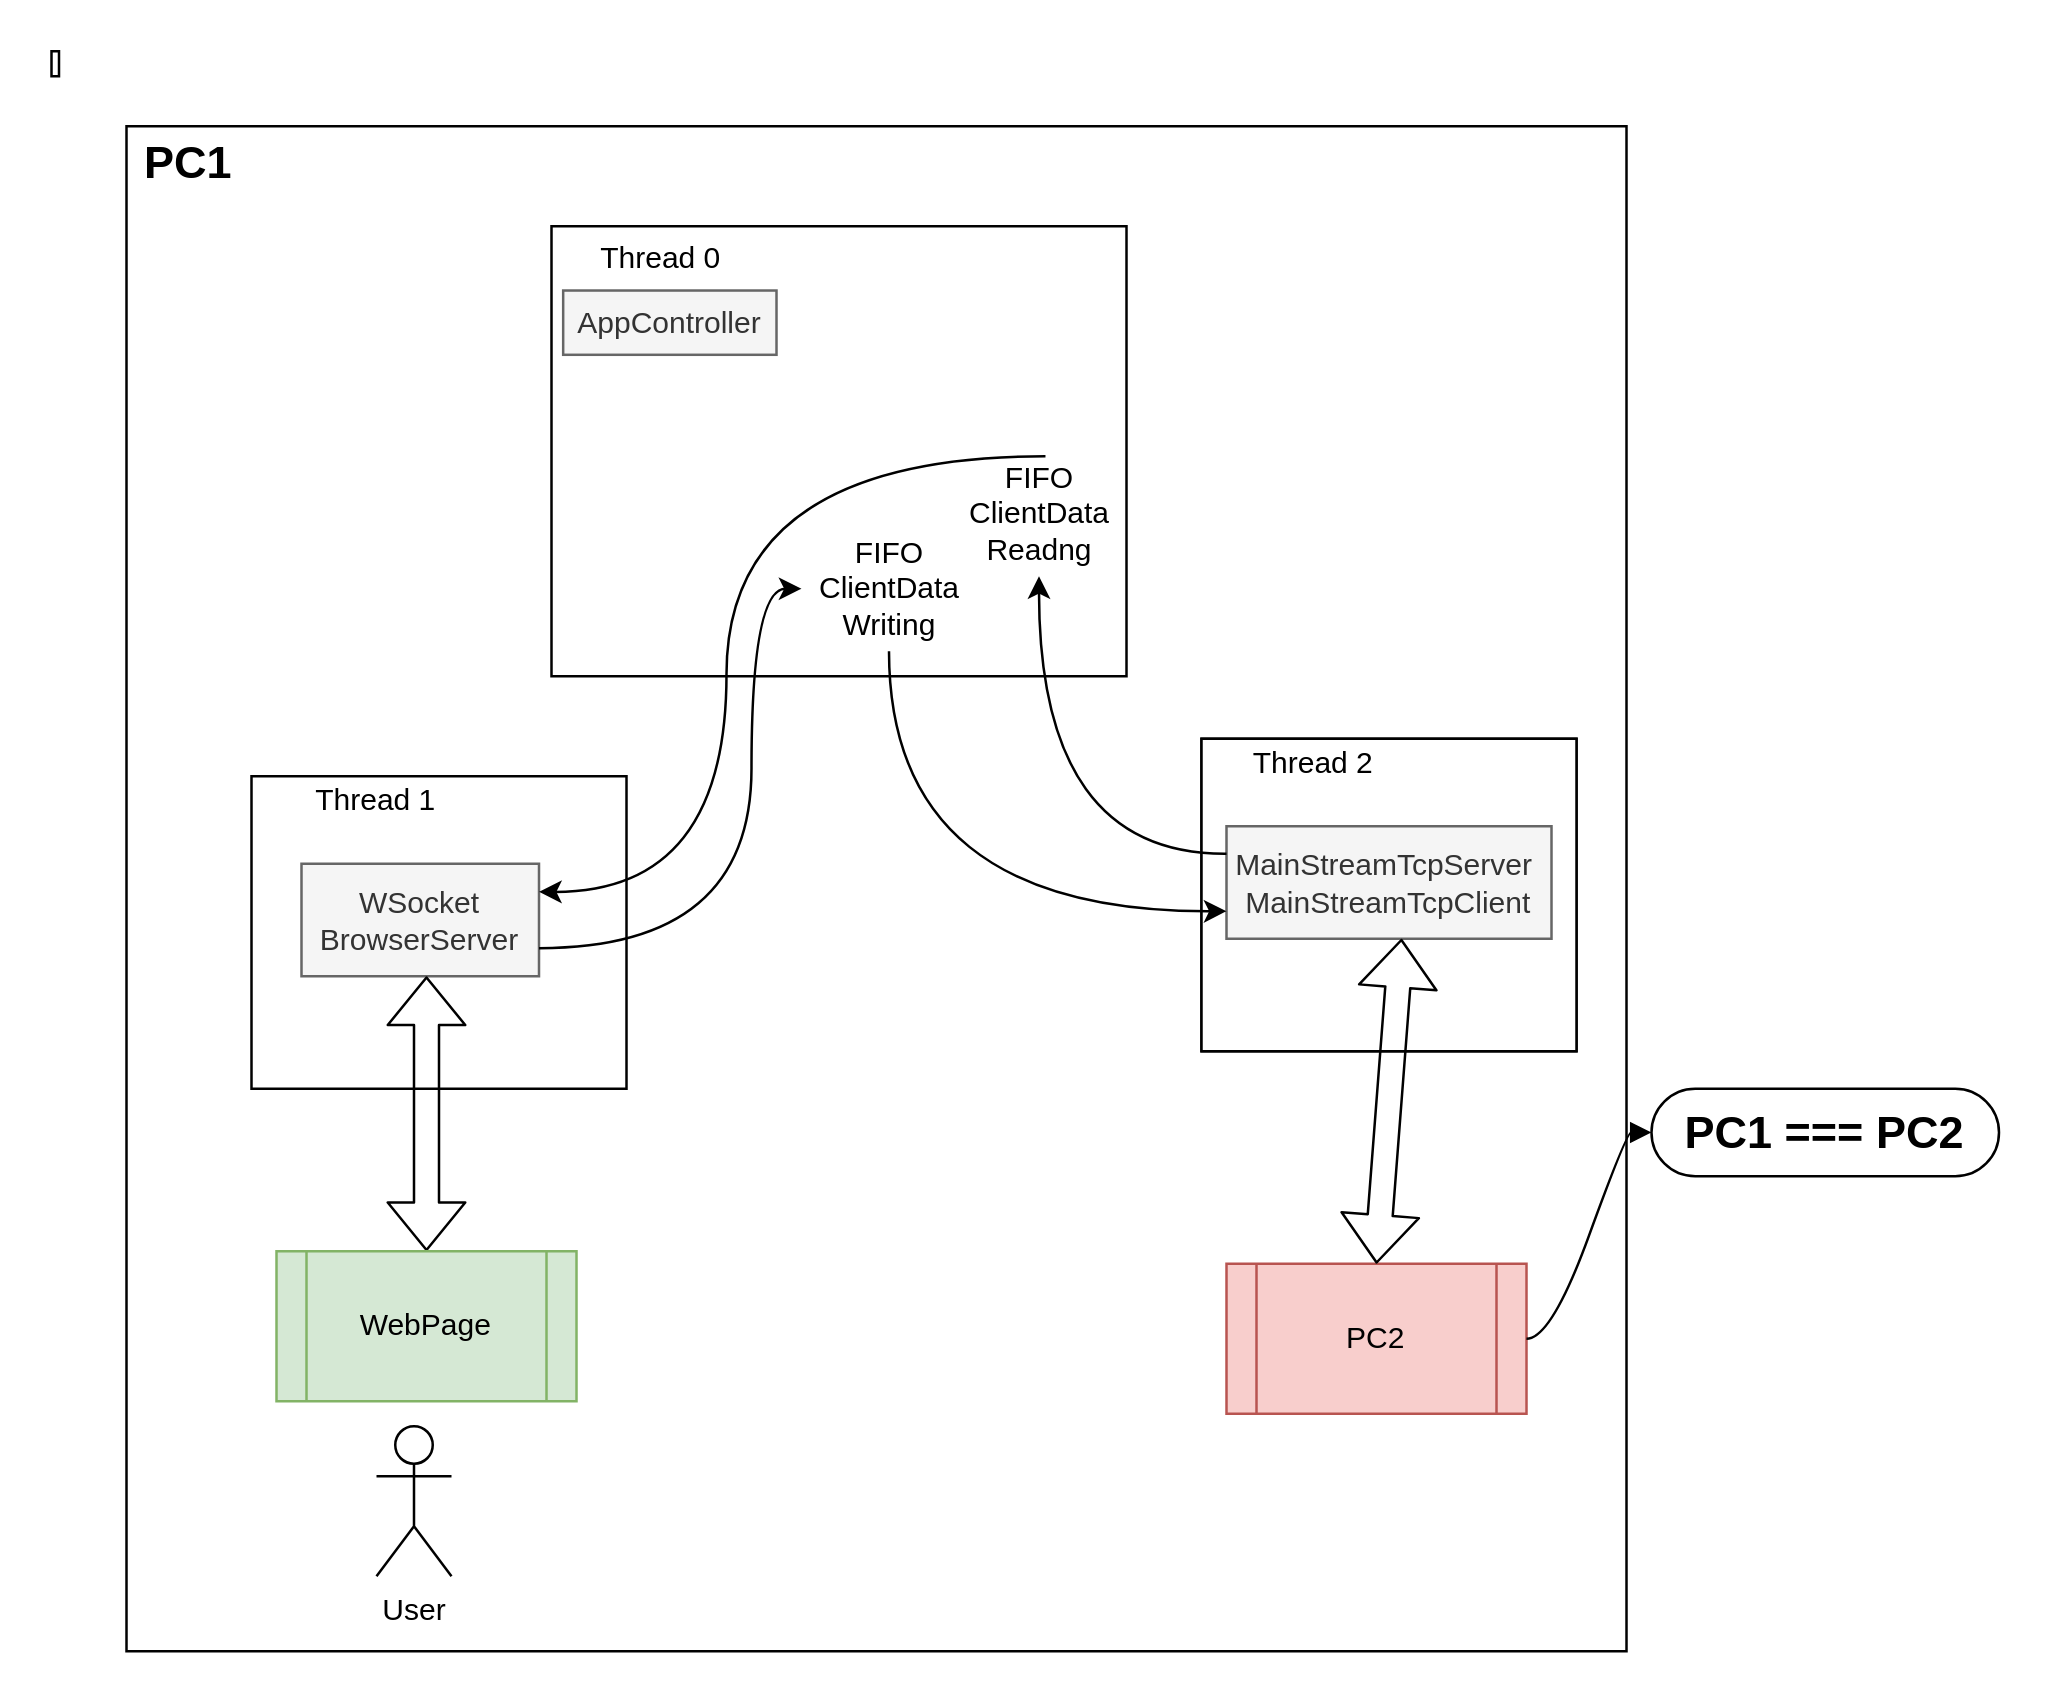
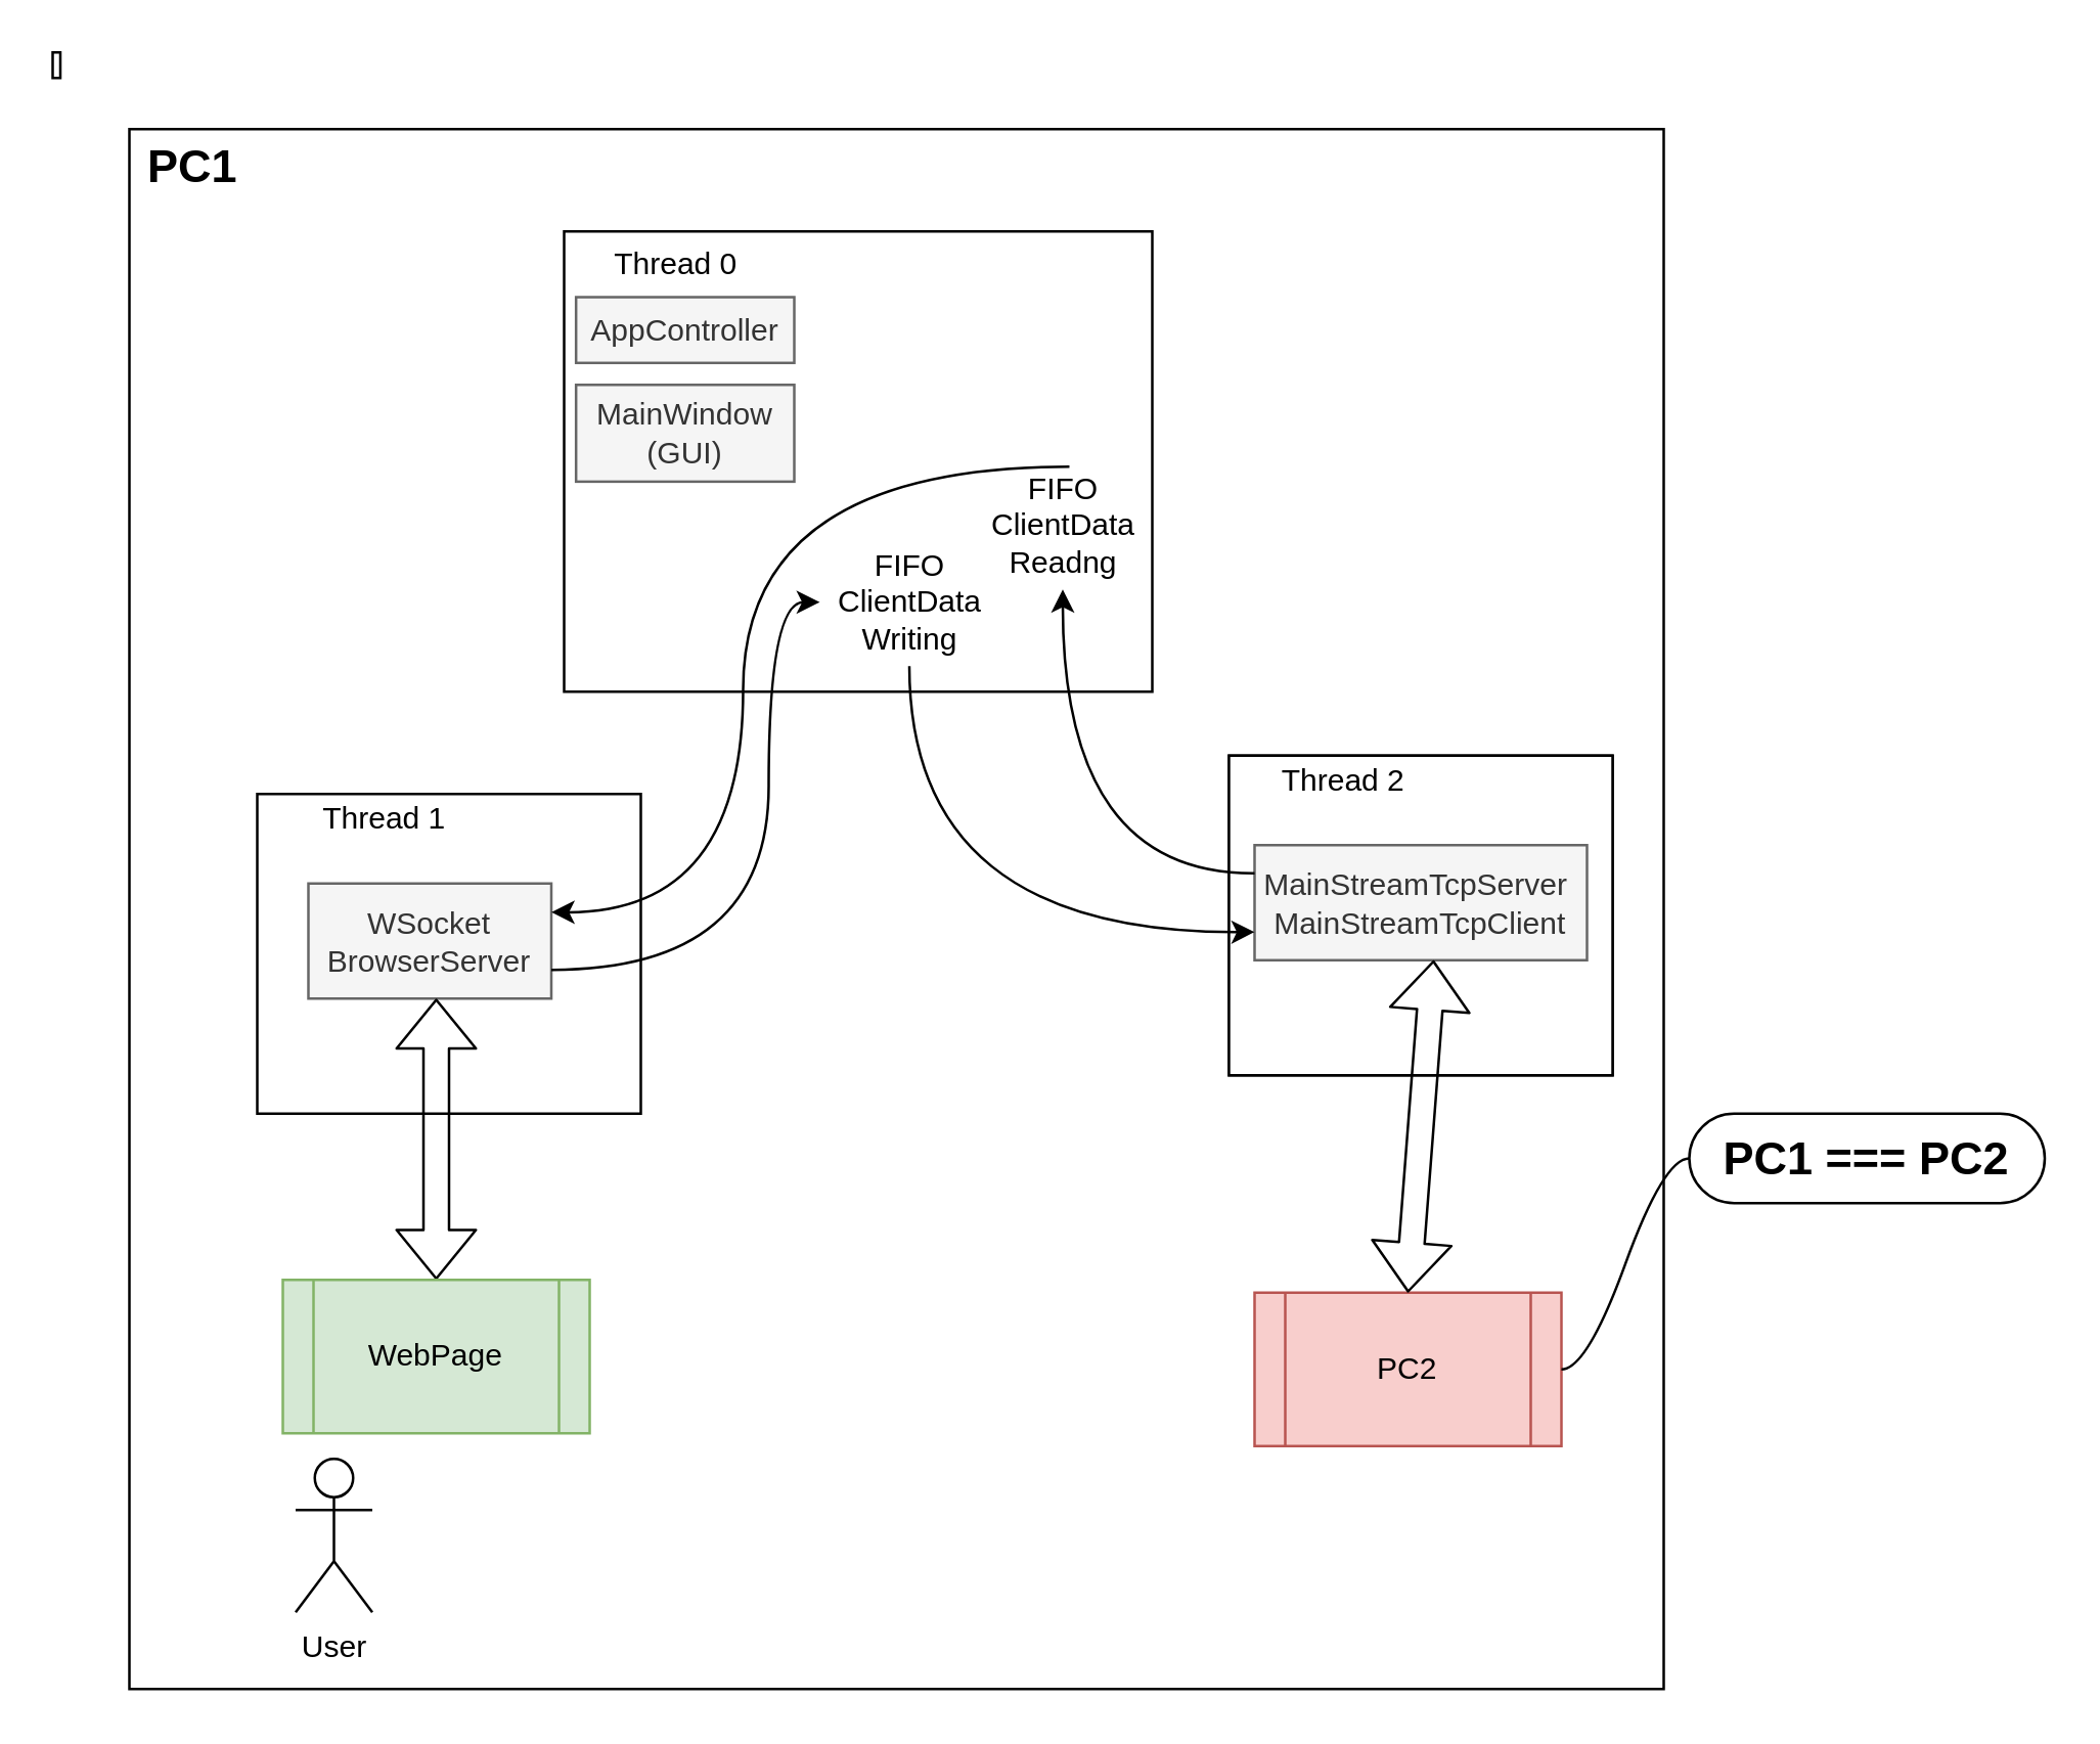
+ <mxCell id="17" value="MainWindow&lt;br&gt;(GUI)" style="text;html=1;strokeColor=#666666;fillColor=#f5f5f5;align=center;verticalAlign=middle;whiteSpace=wrap;rounded=0;fontColor=#333333;" vertex="1" parent="12"><mxGeometry x="4.67" y="60.0" width="85.33" height="37.85" as="geometry" /></mxCell>
- <mxCell id="29" value="" style="edgeStyle=entityRelationEdgeStyle;startArrow=none;endArrow=block;segment=10;curved=1;exitX=1;exitY=0.5;exitDx=0;exitDy=0;" edge="1" target="28" parent="1" source="22"><mxGeometry relative="1" as="geometry"><mxPoint x="650" y="530" as="sourcePoint" /></mxGeometry></mxCell>
+ <mxCell id="29" value="" style="edgeStyle=entityRelationEdgeStyle;startArrow=none;endArrow=none;segment=10;curved=1;exitX=1;exitY=0.5;exitDx=0;exitDy=0;" edge="1" target="28" parent="1" source="22"><mxGeometry relative="1" as="geometry"><mxPoint x="650" y="530" as="sourcePoint" /></mxGeometry></mxCell>
- <mxCell id="26" value="User" style="shape=umlActor;verticalLabelPosition=bottom;labelBackgroundColor=#ffffff;verticalAlign=top;html=1;outlineConnect=0;" vertex="1" parent="2"><mxGeometry x="100" y="520" width="30" height="60" as="geometry" /></mxCell>
+ <mxCell id="26" value="User" style="shape=umlActor;verticalLabelPosition=bottom;labelBackgroundColor=#ffffff;verticalAlign=top;html=1;outlineConnect=0;" vertex="1" parent="2"><mxGeometry x="65" y="520" width="30" height="60" as="geometry" /></mxCell>
